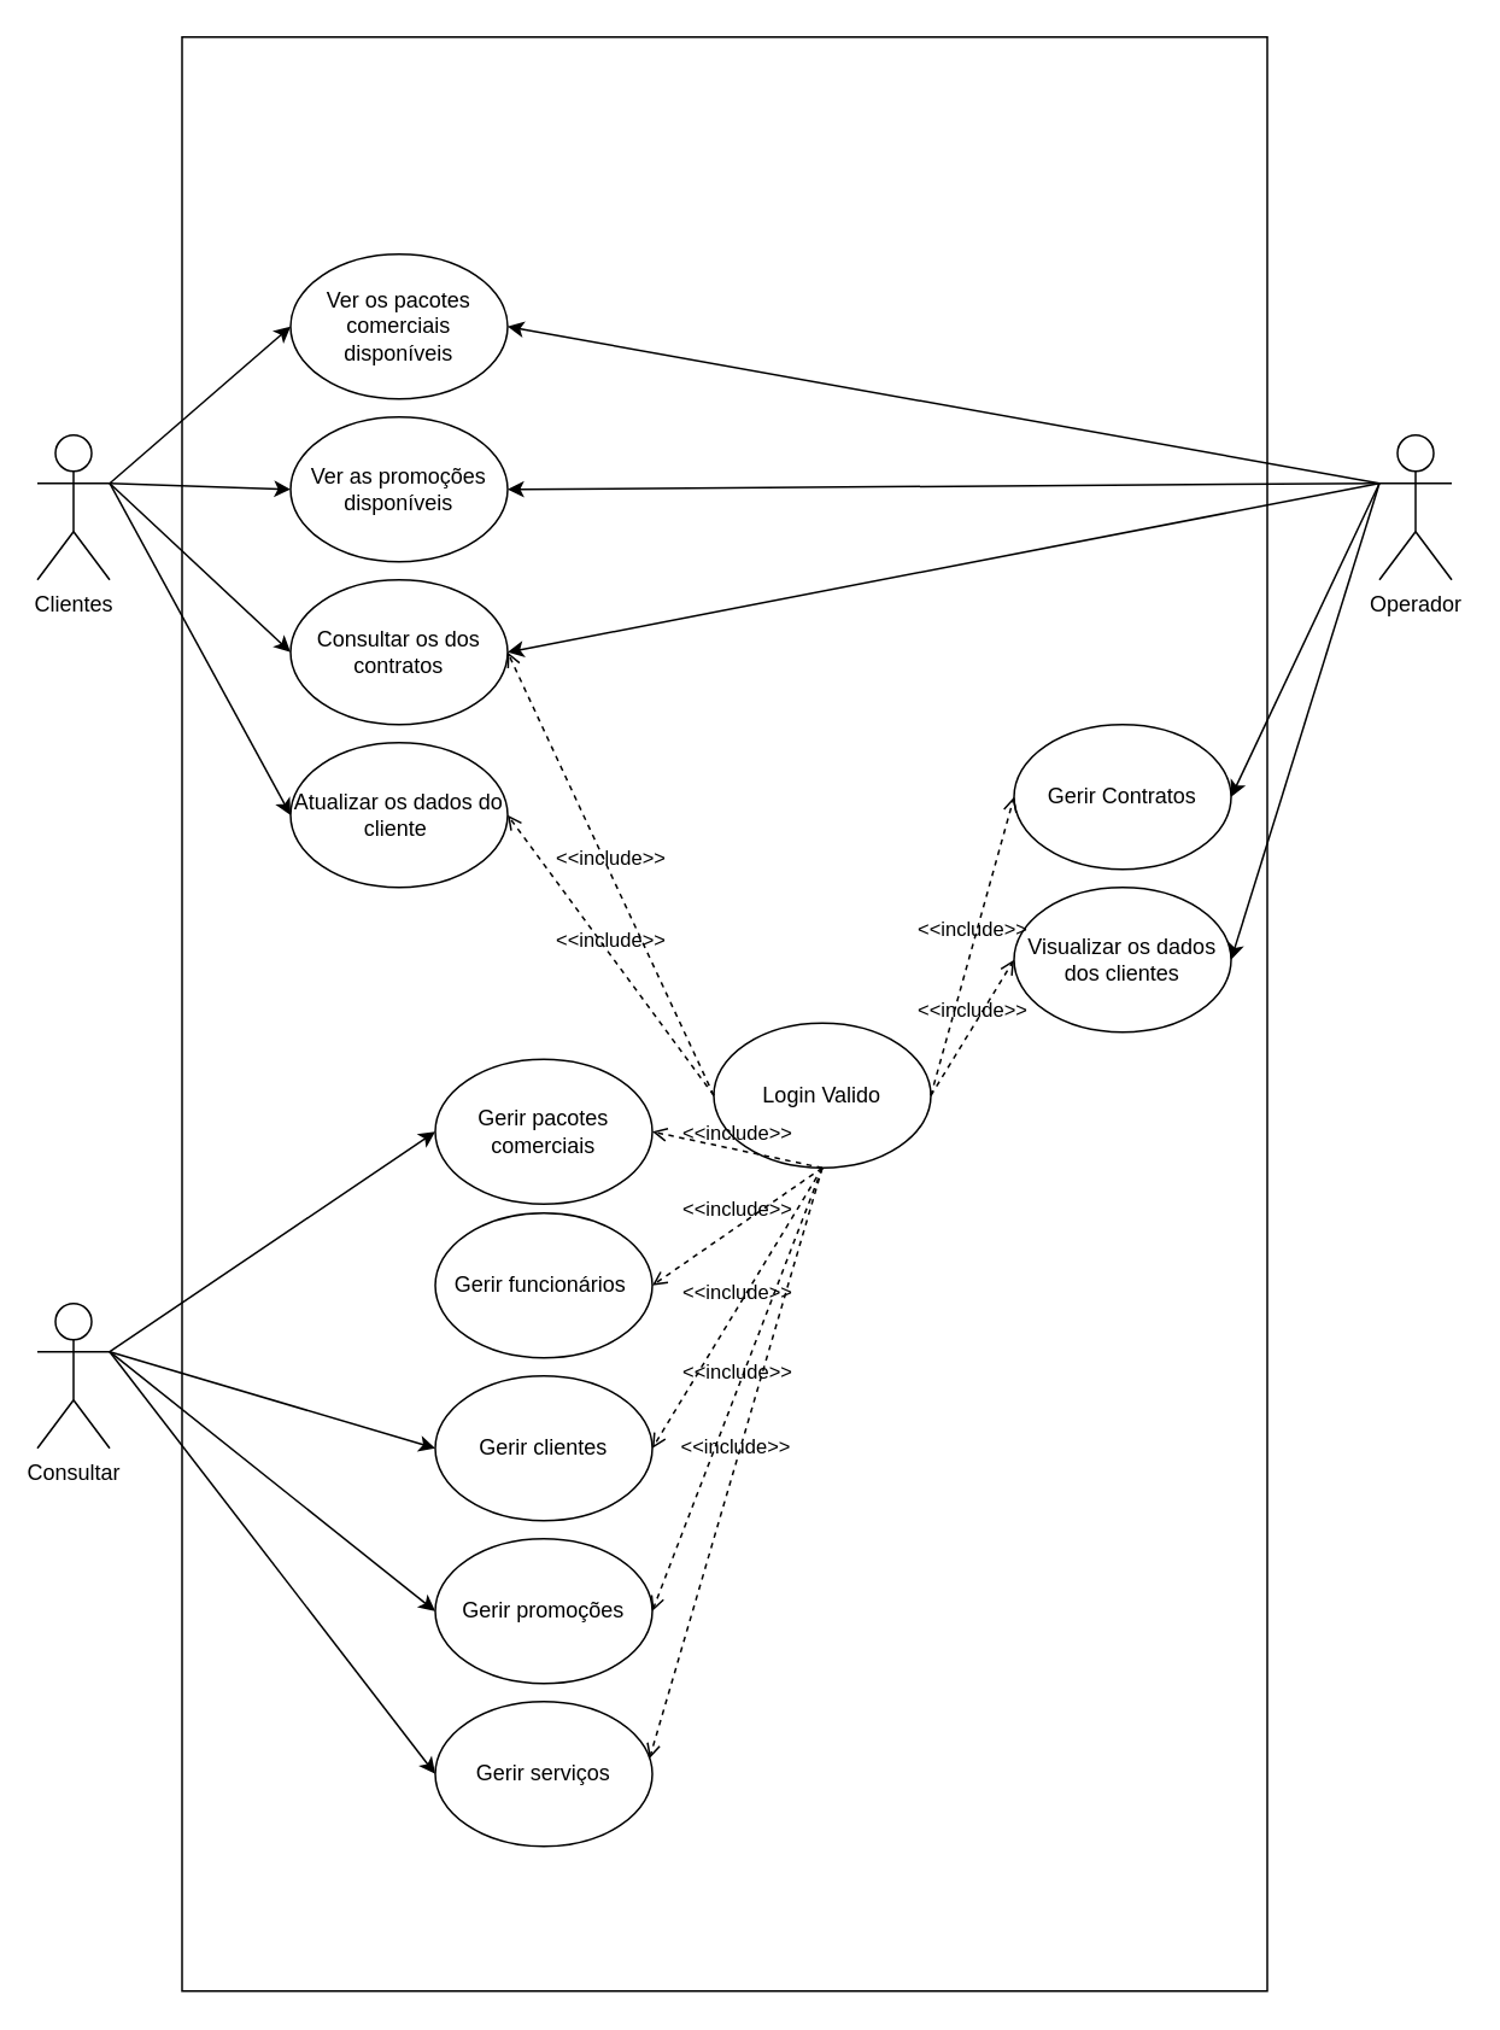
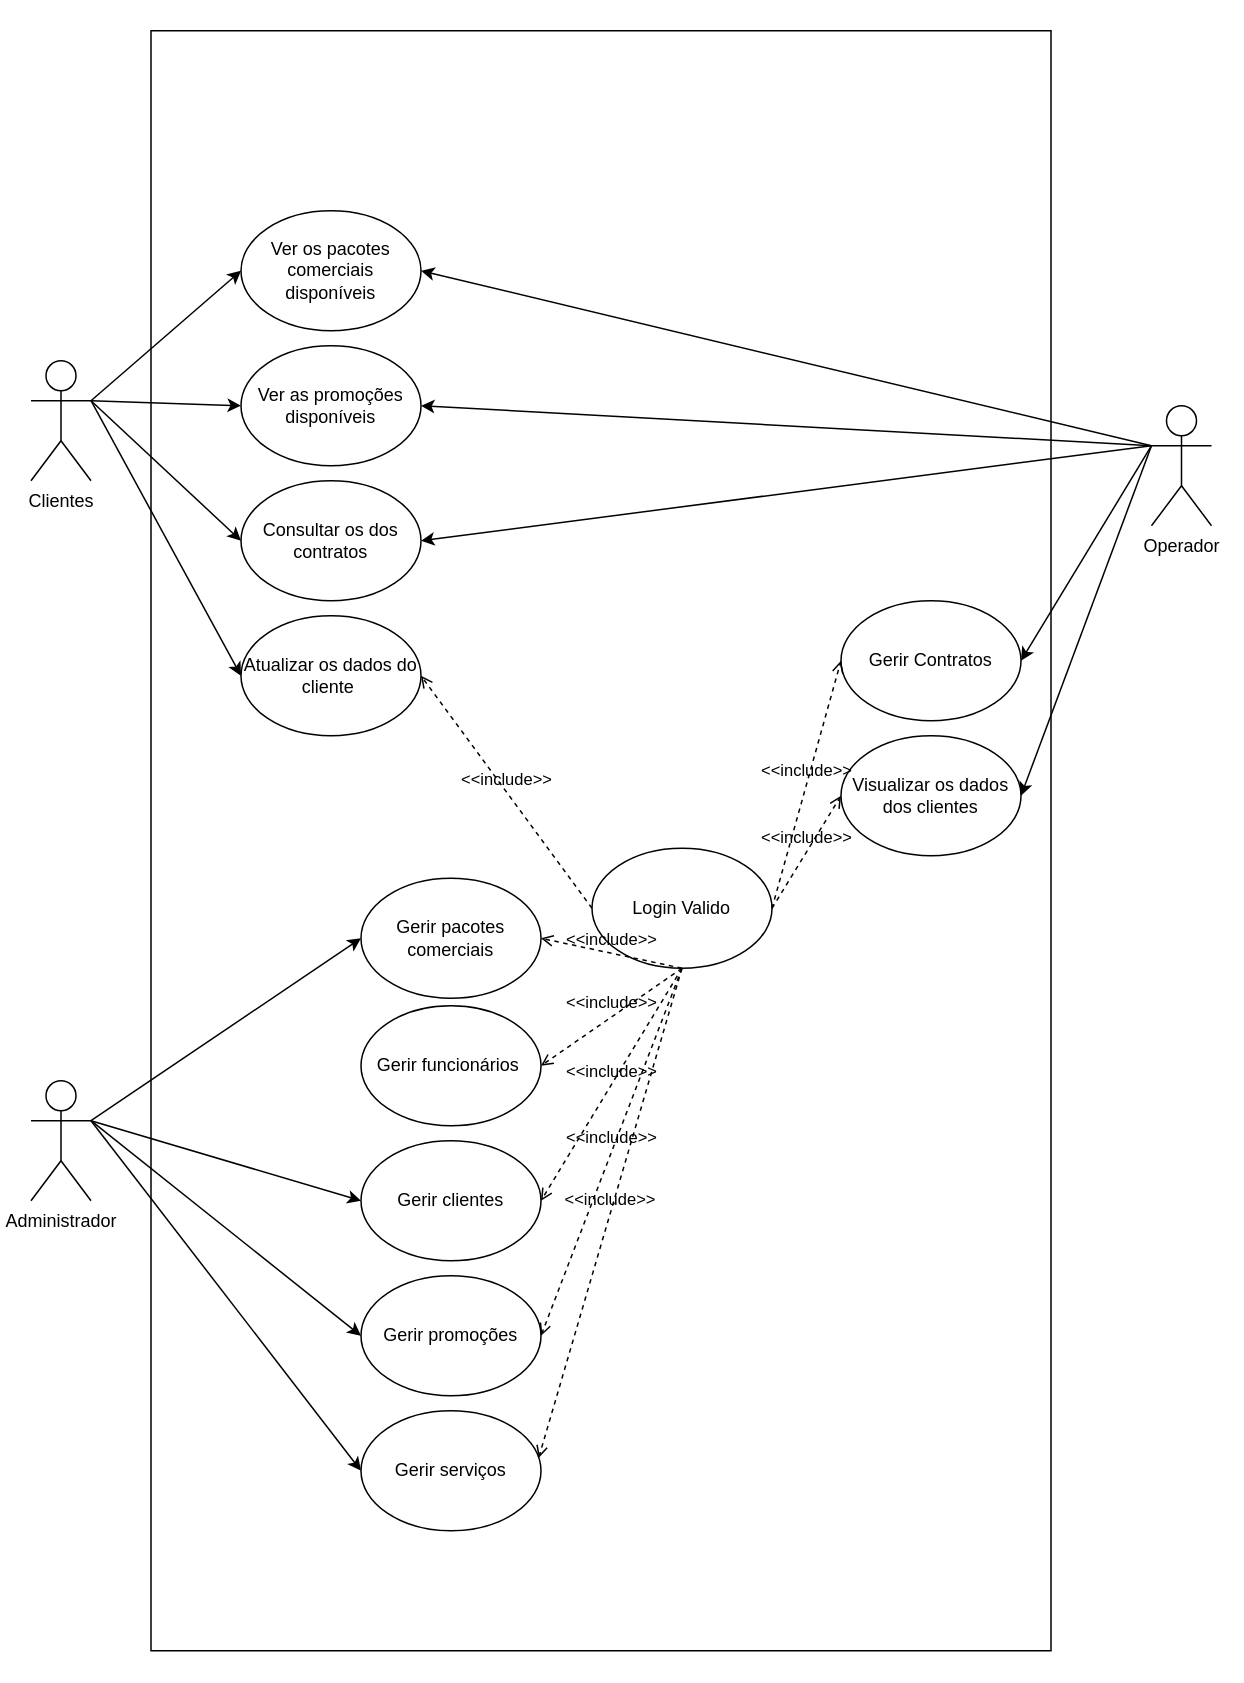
- <mxCell id="12" value="Operador" style="shape=umlActor;verticalLabelPosition=bottom;verticalAlign=top;html=1;outlineConnect=0;" parent="1" vertex="1"><mxGeometry x="762" y="240" width="40" height="80" as="geometry" /></mxCell>
+ <mxCell id="12" value="Operador" style="shape=umlActor;verticalLabelPosition=bottom;verticalAlign=top;html=1;outlineConnect=0;" parent="1" vertex="1"><mxGeometry x="767" y="270" width="40" height="80" as="geometry" /></mxCell>
- <mxCell id="21" value="&amp;lt;&amp;lt;include&amp;gt;&amp;gt;" style="html=1;verticalAlign=bottom;labelBackgroundColor=none;endArrow=open;endFill=0;dashed=1;exitX=0;exitY=0.5;exitDx=0;exitDy=0;entryX=1;entryY=0.5;entryDx=0;entryDy=0;" parent="1" source="20" target="6" edge="1"><mxGeometry width="160" relative="1" as="geometry"><mxPoint x="410" y="580" as="sourcePoint" /><mxPoint x="570" y="580" as="targetPoint" /></mxGeometry></mxCell>
- <mxCell id="29" value="Consultar" style="shape=umlActor;verticalLabelPosition=bottom;verticalAlign=top;html=1;outlineConnect=0;" parent="1" vertex="1"><mxGeometry x="20" y="720" width="40" height="80" as="geometry" /></mxCell>
+ <mxCell id="29" value="Administrador" style="shape=umlActor;verticalLabelPosition=bottom;verticalAlign=top;html=1;outlineConnect=0;" parent="1" vertex="1"><mxGeometry x="20" y="720" width="40" height="80" as="geometry" /></mxCell>
